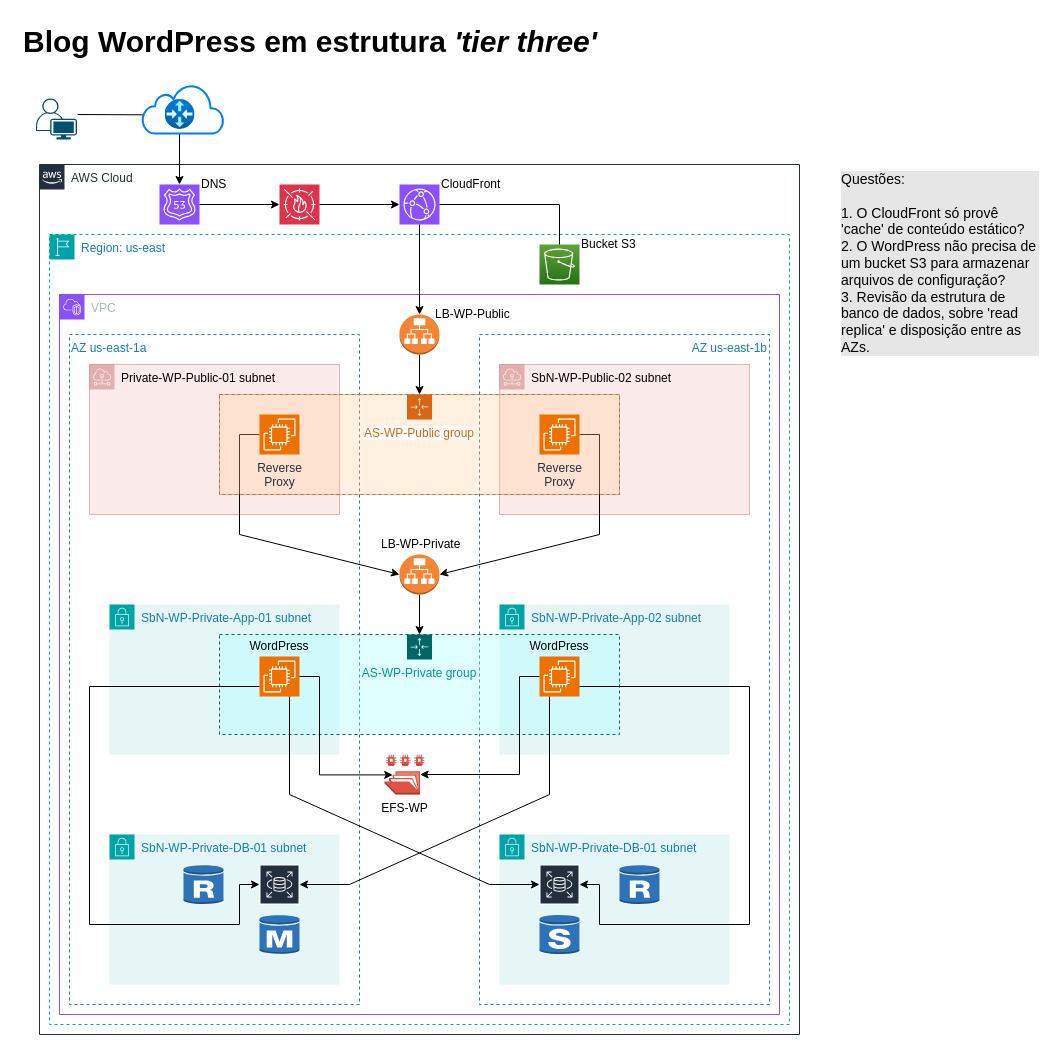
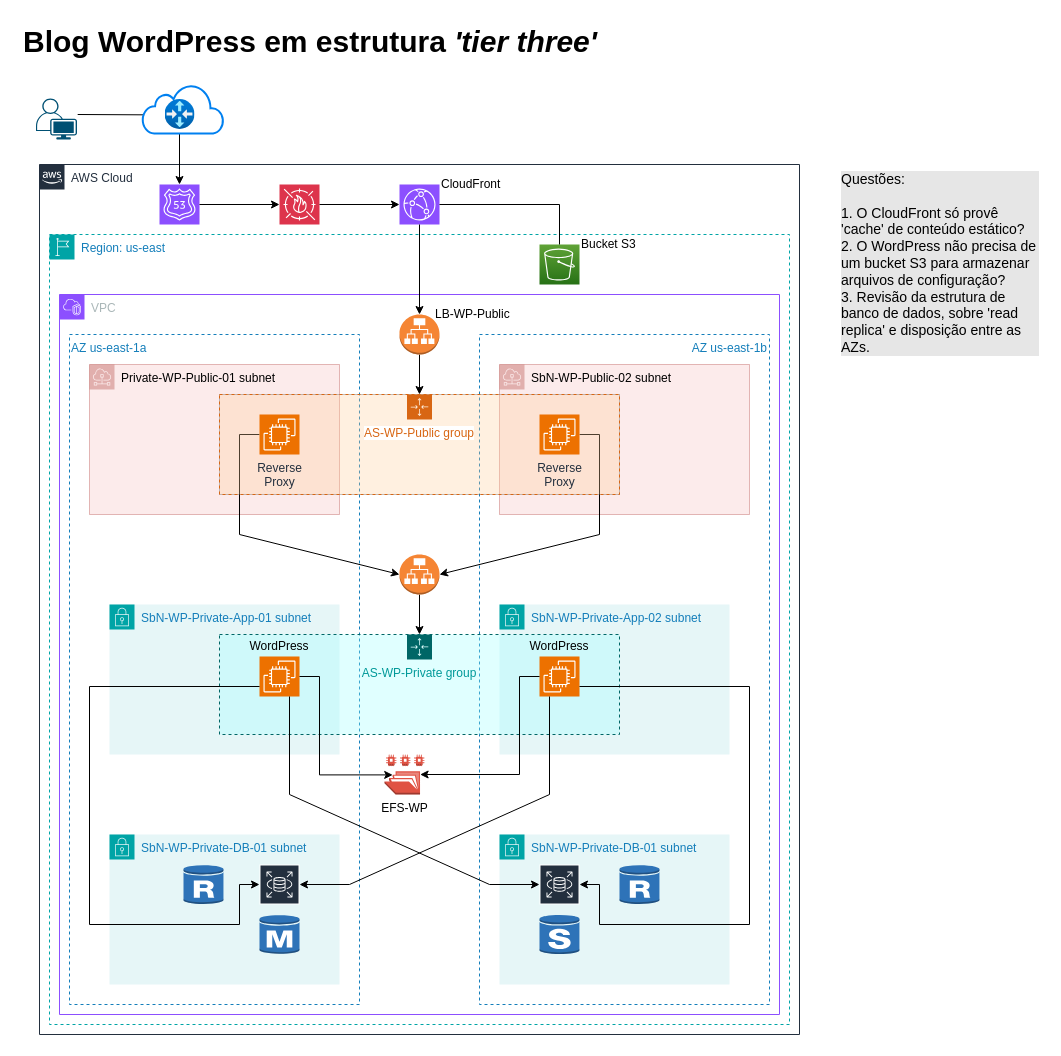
- <mxCell id="52" value="DNS" style="text;html=1;align=left;verticalAlign=middle;whiteSpace=wrap;rounded=0;" parent="2" vertex="1"><mxGeometry x="160" y="10" width="60" height="20" as="geometry" /></mxCell>
- <mxCell id="28" value="LB-WP-Private" style="text;html=1;align=left;verticalAlign=middle;whiteSpace=wrap;rounded=0;" parent="4" vertex="1"><mxGeometry x="320" y="240" width="90" height="20" as="geometry" /></mxCell>
